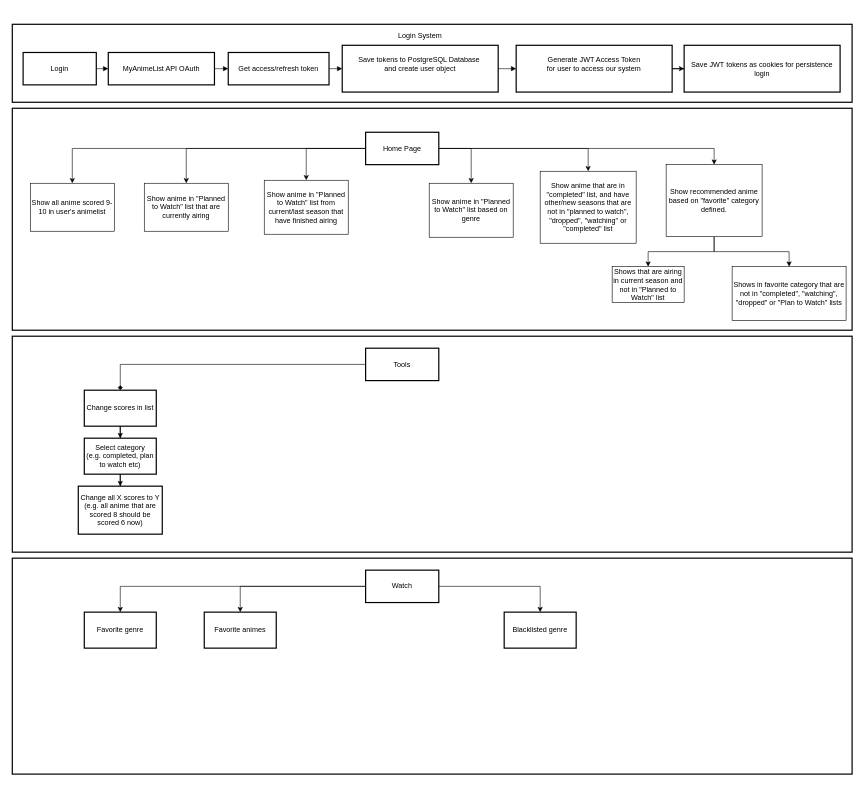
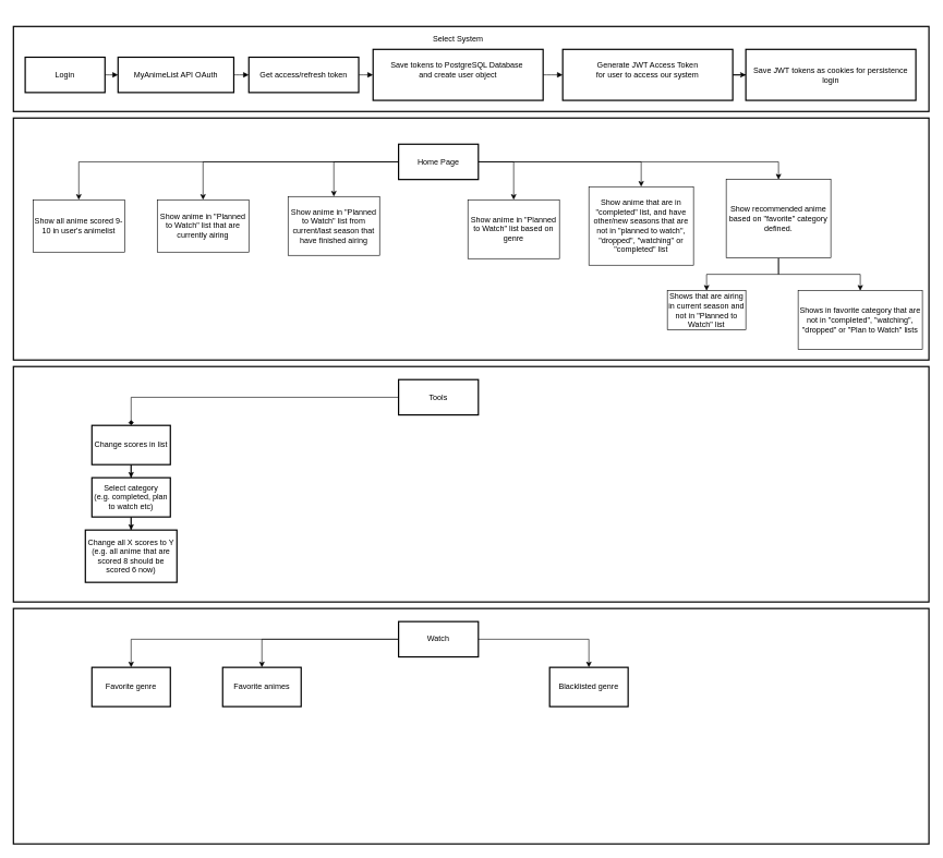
- <mxCell id="14" value="Login System" style="text;html=1;align=center;verticalAlign=middle;whiteSpace=wrap;rounded=0;" vertex="1" parent="1"><mxGeometry x="580" y="20" width="240" height="80" as="geometry" /></mxCell>
+ <mxCell id="14" value="Select System" style="text;html=1;align=center;verticalAlign=middle;whiteSpace=wrap;rounded=0;" vertex="1" parent="1"><mxGeometry x="580" y="20" width="240" height="80" as="geometry" /></mxCell>
